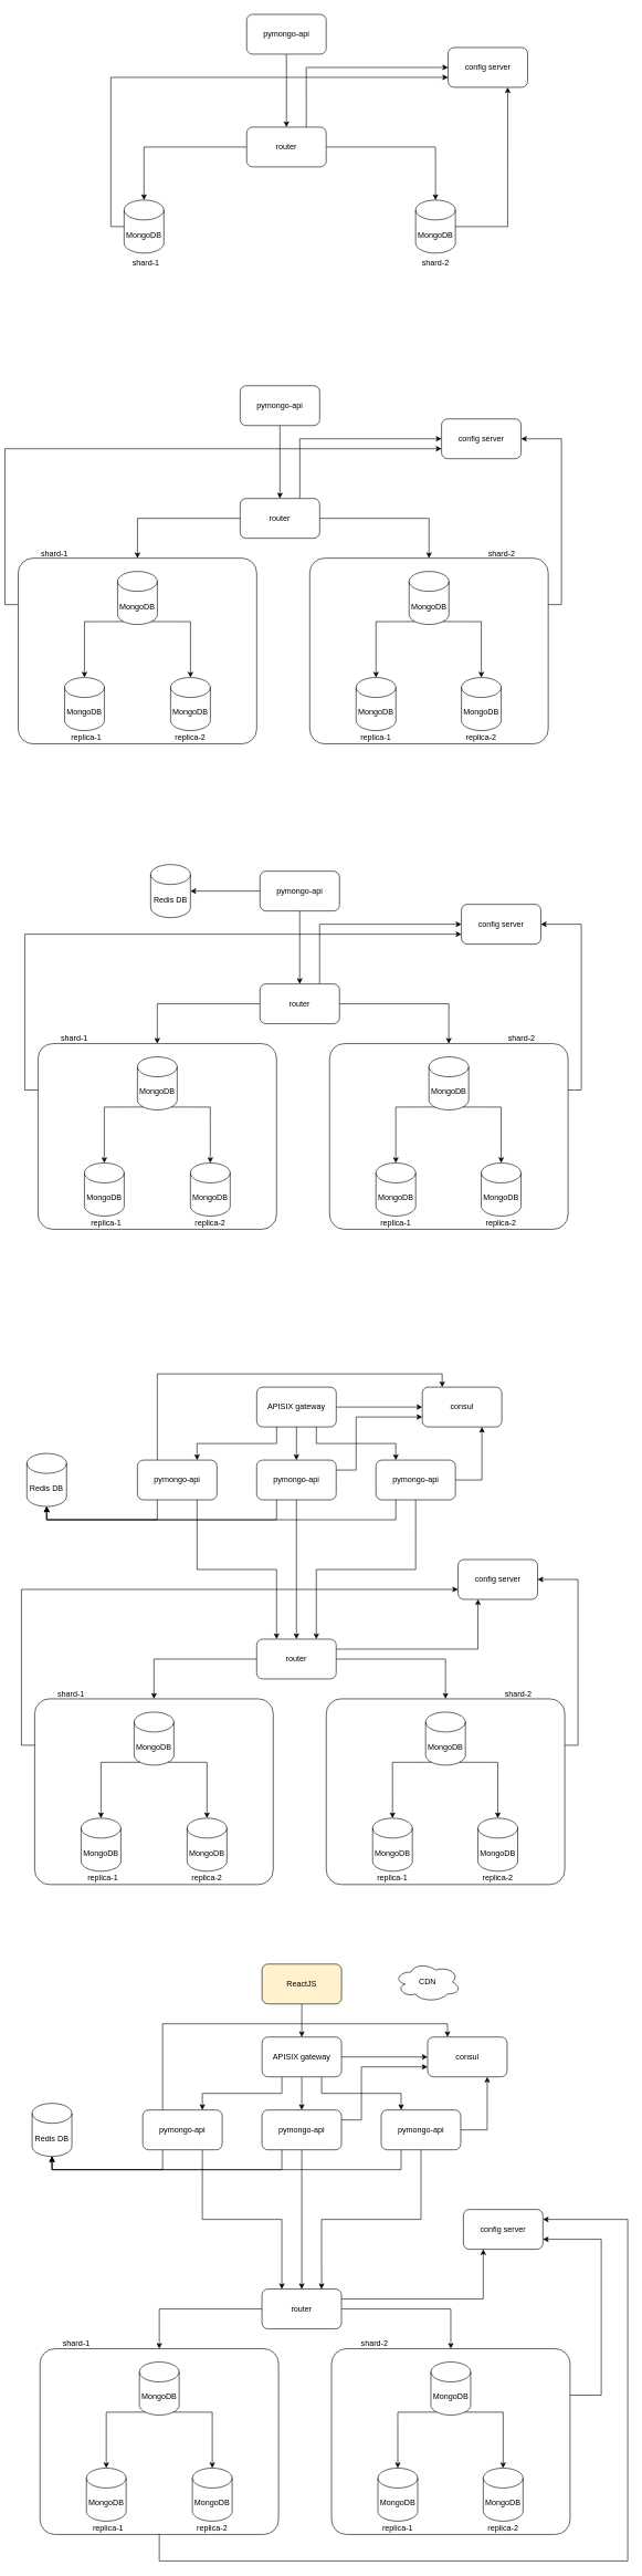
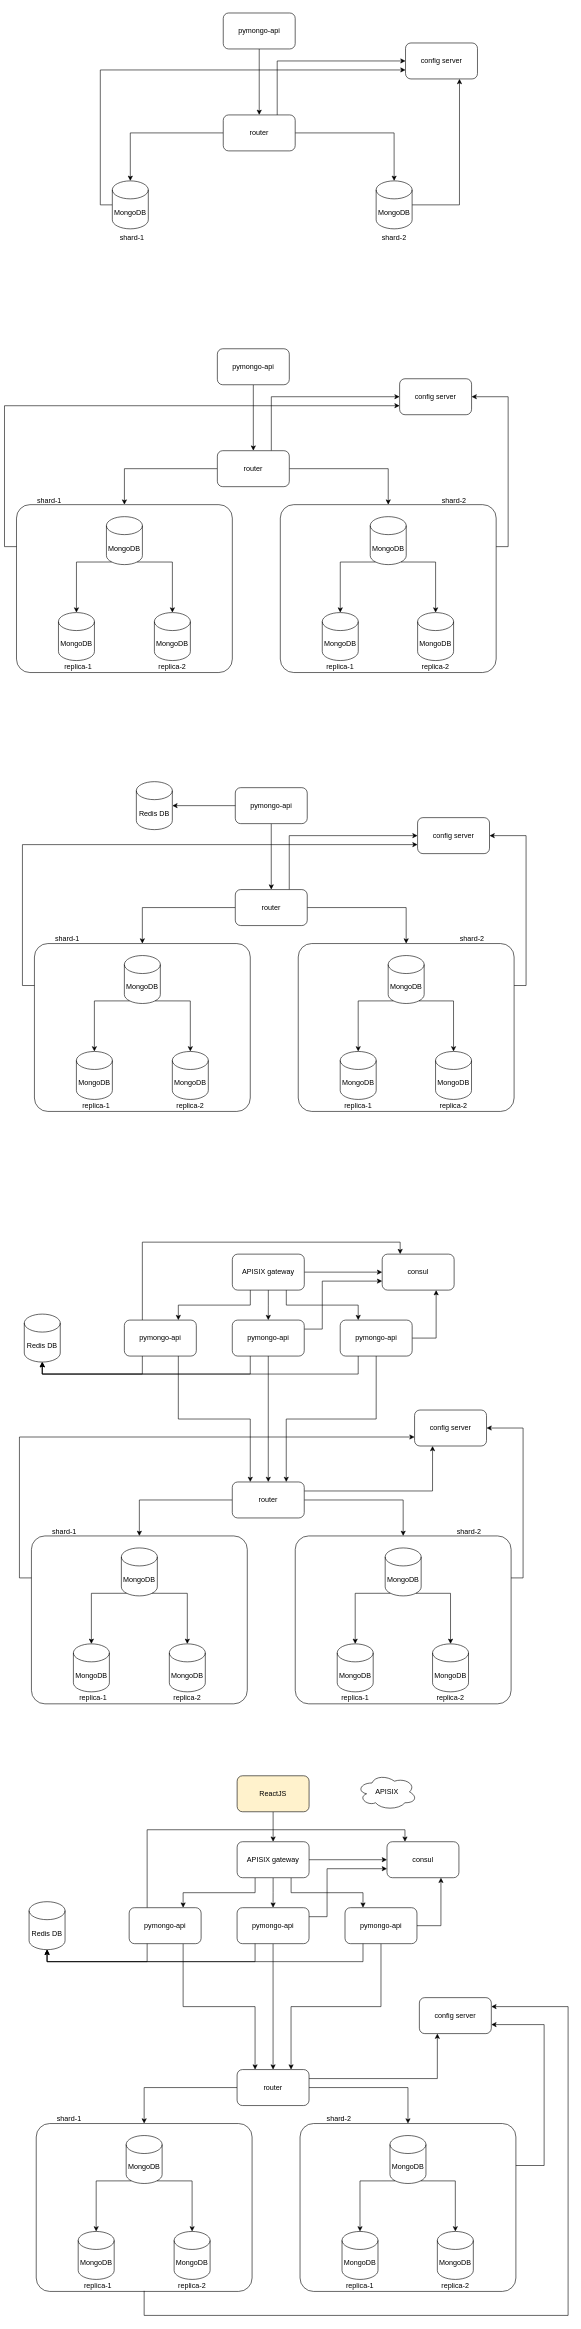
- <mxCell id="161" value="CDN" style="ellipse;shape=cloud;whiteSpace=wrap;html=1;align=center;" vertex="1" parent="1"><mxGeometry x="587.92" y="2957" width="100" height="60" as="geometry" /></mxCell>
+ <mxCell id="161" value="APISIX" style="ellipse;shape=cloud;whiteSpace=wrap;html=1;align=center;" vertex="1" parent="1"><mxGeometry x="587.92" y="2957" width="100" height="60" as="geometry" /></mxCell>
